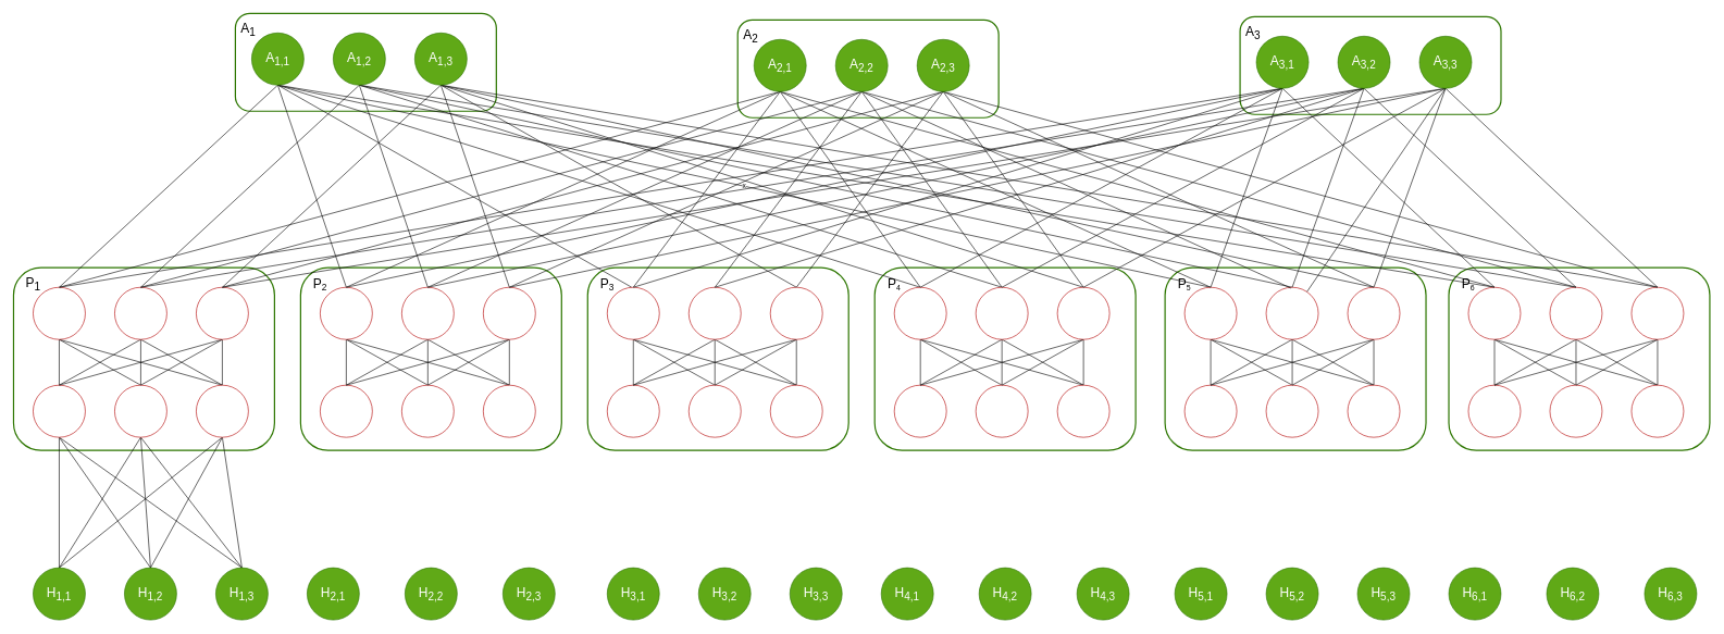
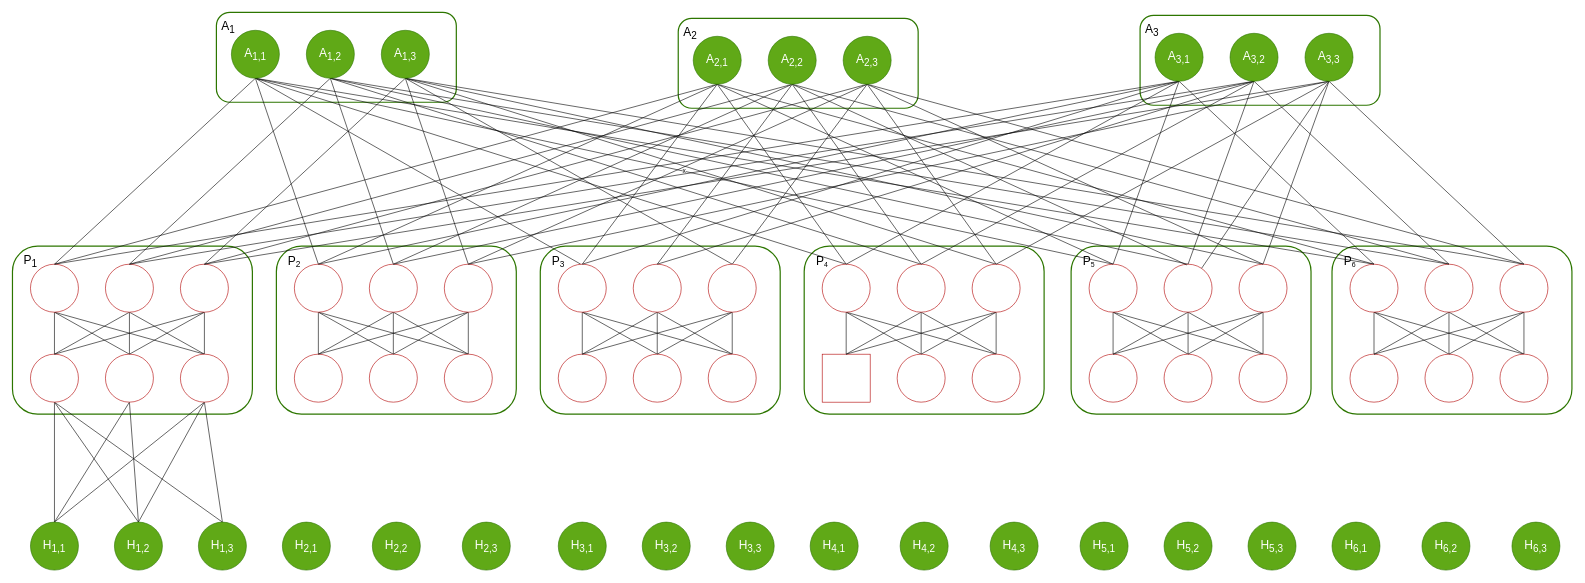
- <mxCell id="97" value="B&lt;sub&gt;4,1&lt;/sub&gt;" style="ellipse;whiteSpace=wrap;html=1;aspect=fixed;fillColor=light-dark(#FFFFFF,#CC0000);fontColor=#ffffff;strokeColor=#B20000;fontSize=20;" vertex="1" parent="1"><mxGeometry x="1370" y="590" width="80" height="80" as="geometry" /></mxCell>
+ <mxCell id="97" value="B&lt;sub&gt;4,1&lt;/sub&gt;" style="whiteSpace=wrap;html=1;aspect=fixed;fillColor=light-dark(#FFFFFF,#CC0000);fontColor=#ffffff;strokeColor=#B20000;fontSize=20;rounded=0;" vertex="1" parent="1"><mxGeometry x="1370" y="590" width="80" height="80" as="geometry" /></mxCell>
- <mxCell id="23" style="rounded=0;orthogonalLoop=1;jettySize=auto;html=1;entryX=0.5;entryY=0;entryDx=0;entryDy=0;endArrow=none;endFill=0;exitX=0.5;exitY=1;exitDx=0;exitDy=0;" edge="1" parent="1" source="24" target="56"><mxGeometry relative="1" as="geometry" /></mxCell>
